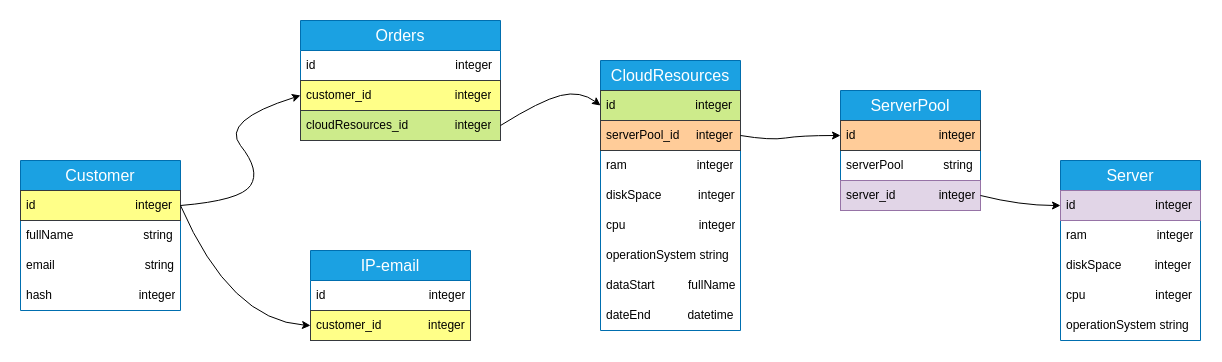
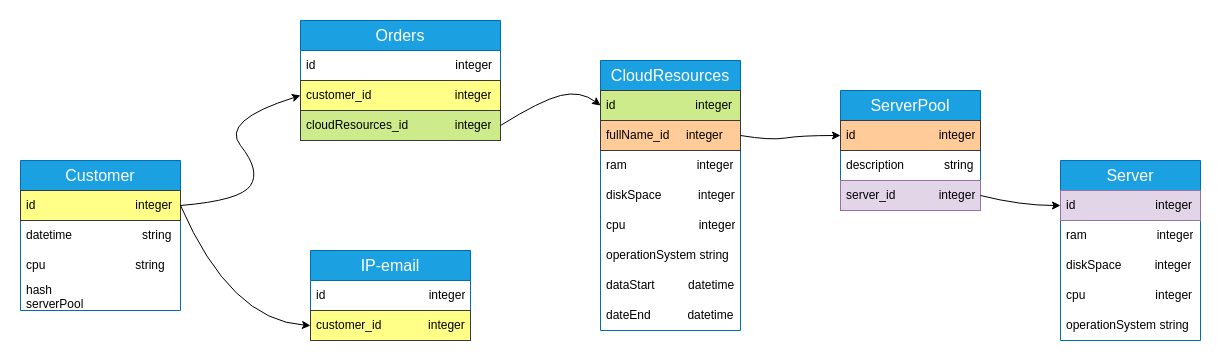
- <mxCell id="4" value="serverPool_id&amp;nbsp; &amp;nbsp; &amp;nbsp;integer" style="text;strokeColor=#36393d;fillColor=#ffcc99;align=left;verticalAlign=middle;spacingLeft=4;spacingRight=4;overflow=hidden;points=[[0,0.5],[1,0.5]];portConstraint=eastwest;rotatable=0;whiteSpace=wrap;html=1;" parent="2" vertex="1"><mxGeometry y="60" width="140" height="30" as="geometry" /></mxCell>
+ <mxCell id="4" value="fullName_id&amp;nbsp; &amp;nbsp; &amp;nbsp;integer" style="text;strokeColor=#36393d;fillColor=#ffcc99;align=left;verticalAlign=middle;spacingLeft=4;spacingRight=4;overflow=hidden;points=[[0,0.5],[1,0.5]];portConstraint=eastwest;rotatable=0;whiteSpace=wrap;html=1;" parent="2" vertex="1"><mxGeometry y="60" width="140" height="30" as="geometry" /></mxCell>
- <mxCell id="31" value="serverPool&amp;nbsp; &amp;nbsp; &amp;nbsp; &amp;nbsp; &amp;nbsp; &amp;nbsp; string" style="text;strokeColor=none;fillColor=none;align=left;verticalAlign=middle;spacingLeft=4;spacingRight=4;overflow=hidden;points=[[0,0.5],[1,0.5]];portConstraint=eastwest;rotatable=0;whiteSpace=wrap;html=1;" parent="29" vertex="1"><mxGeometry y="60" width="140" height="30" as="geometry" /></mxCell>
+ <mxCell id="31" value="description&amp;nbsp; &amp;nbsp; &amp;nbsp; &amp;nbsp; &amp;nbsp; &amp;nbsp; string" style="text;strokeColor=none;fillColor=none;align=left;verticalAlign=middle;spacingLeft=4;spacingRight=4;overflow=hidden;points=[[0,0.5],[1,0.5]];portConstraint=eastwest;rotatable=0;whiteSpace=wrap;html=1;" parent="29" vertex="1"><mxGeometry y="60" width="140" height="30" as="geometry" /></mxCell>
- <mxCell id="13" value="fullName&amp;nbsp; &amp;nbsp; &amp;nbsp; &amp;nbsp; &amp;nbsp; &amp;nbsp; &amp;nbsp; &amp;nbsp; &amp;nbsp; &amp;nbsp; &amp;nbsp;string" style="text;strokeColor=none;fillColor=none;align=left;verticalAlign=middle;spacingLeft=4;spacingRight=4;overflow=hidden;points=[[0,0.5],[1,0.5]];portConstraint=eastwest;rotatable=0;whiteSpace=wrap;html=1;" parent="11" vertex="1"><mxGeometry y="60" width="160" height="30" as="geometry" /></mxCell>
+ <mxCell id="13" value="datetime&amp;nbsp; &amp;nbsp; &amp;nbsp; &amp;nbsp; &amp;nbsp; &amp;nbsp; &amp;nbsp; &amp;nbsp; &amp;nbsp; &amp;nbsp; &amp;nbsp;string" style="text;strokeColor=none;fillColor=none;align=left;verticalAlign=middle;spacingLeft=4;spacingRight=4;overflow=hidden;points=[[0,0.5],[1,0.5]];portConstraint=eastwest;rotatable=0;whiteSpace=wrap;html=1;" parent="11" vertex="1"><mxGeometry y="60" width="160" height="30" as="geometry" /></mxCell>
- <mxCell id="14" value="email&amp;nbsp; &amp;nbsp; &amp;nbsp; &amp;nbsp; &amp;nbsp; &amp;nbsp; &amp;nbsp; &amp;nbsp; &amp;nbsp; &amp;nbsp; &amp;nbsp; &amp;nbsp; &amp;nbsp; &amp;nbsp;string" style="text;strokeColor=none;fillColor=none;align=left;verticalAlign=middle;spacingLeft=4;spacingRight=4;overflow=hidden;points=[[0,0.5],[1,0.5]];portConstraint=eastwest;rotatable=0;whiteSpace=wrap;html=1;" parent="11" vertex="1"><mxGeometry y="90" width="160" height="30" as="geometry" /></mxCell>
+ <mxCell id="14" value="cpu&amp;nbsp; &amp;nbsp; &amp;nbsp; &amp;nbsp; &amp;nbsp; &amp;nbsp; &amp;nbsp; &amp;nbsp; &amp;nbsp; &amp;nbsp; &amp;nbsp; &amp;nbsp; &amp;nbsp; &amp;nbsp;string" style="text;strokeColor=none;fillColor=none;align=left;verticalAlign=middle;spacingLeft=4;spacingRight=4;overflow=hidden;points=[[0,0.5],[1,0.5]];portConstraint=eastwest;rotatable=0;whiteSpace=wrap;html=1;" parent="11" vertex="1"><mxGeometry y="90" width="160" height="30" as="geometry" /></mxCell>
- <mxCell id="9" value="dataStart&amp;nbsp; &amp;nbsp; &amp;nbsp; &amp;nbsp; &amp;nbsp; fullName" style="text;strokeColor=none;fillColor=none;align=left;verticalAlign=middle;spacingLeft=4;spacingRight=4;overflow=hidden;points=[[0,0.5],[1,0.5]];portConstraint=eastwest;rotatable=0;whiteSpace=wrap;html=1;" parent="2" vertex="1"><mxGeometry y="210" width="140" height="30" as="geometry" /></mxCell>
+ <mxCell id="9" value="dataStart&amp;nbsp; &amp;nbsp; &amp;nbsp; &amp;nbsp; &amp;nbsp; datetime" style="text;strokeColor=none;fillColor=none;align=left;verticalAlign=middle;spacingLeft=4;spacingRight=4;overflow=hidden;points=[[0,0.5],[1,0.5]];portConstraint=eastwest;rotatable=0;whiteSpace=wrap;html=1;" parent="2" vertex="1"><mxGeometry y="210" width="140" height="30" as="geometry" /></mxCell>
- <mxCell id="15" value="hash&amp;nbsp; &amp;nbsp; &amp;nbsp; &amp;nbsp; &amp;nbsp; &amp;nbsp; &amp;nbsp; &amp;nbsp; &amp;nbsp; &amp;nbsp; &amp;nbsp; &amp;nbsp; &amp;nbsp; integer" style="text;strokeColor=none;fillColor=none;align=left;verticalAlign=middle;spacingLeft=4;spacingRight=4;overflow=hidden;points=[[0,0.5],[1,0.5]];portConstraint=eastwest;rotatable=0;whiteSpace=wrap;html=1;" parent="11" vertex="1"><mxGeometry y="120" width="160" height="30" as="geometry" /></mxCell>
+ <mxCell id="15" value="hash&amp;nbsp; &amp;nbsp; &amp;nbsp; &amp;nbsp; &amp;nbsp; &amp;nbsp; &amp;nbsp; &amp;nbsp; &amp;nbsp; &amp;nbsp; &amp;nbsp; &amp;nbsp; &amp;nbsp; serverPool" style="text;strokeColor=none;fillColor=none;align=left;verticalAlign=middle;spacingLeft=4;spacingRight=4;overflow=hidden;points=[[0,0.5],[1,0.5]];portConstraint=eastwest;rotatable=0;whiteSpace=wrap;html=1;" parent="11" vertex="1"><mxGeometry y="120" width="160" height="30" as="geometry" /></mxCell>
